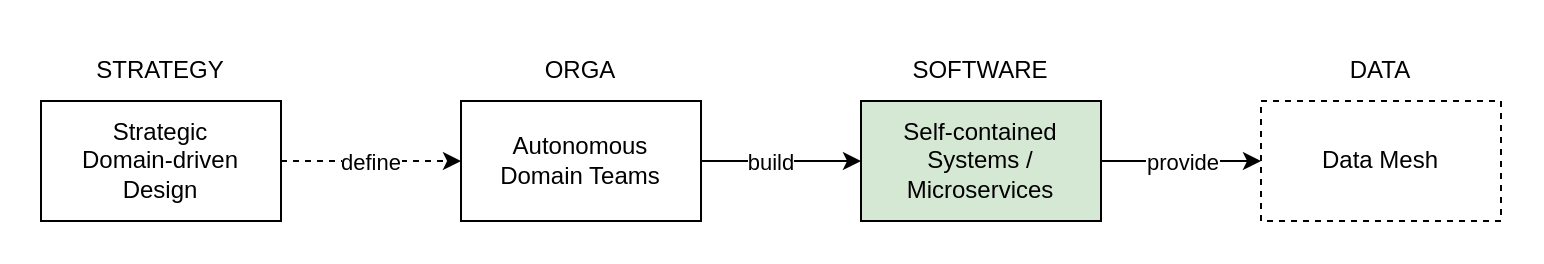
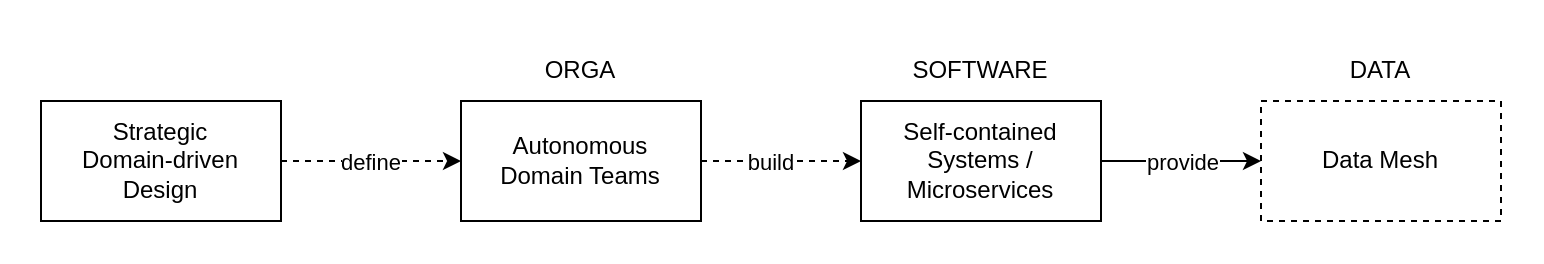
- <mxCell id="12" value="STRATEGY" style="text;html=1;strokeColor=none;fillColor=none;align=center;verticalAlign=middle;whiteSpace=wrap;rounded=0;" vertex="1" parent="1"><mxGeometry x="50" y="20" width="60" height="30" as="geometry" /></mxCell>
- <mxCell id="5" value="" style="edgeStyle=orthogonalEdgeStyle;rounded=0;orthogonalLoop=1;jettySize=auto;html=1;" edge="1" parent="1" source="7" target="10"><mxGeometry relative="1" as="geometry" /></mxCell>
+ <mxCell id="5" value="" style="edgeStyle=orthogonalEdgeStyle;rounded=0;orthogonalLoop=1;jettySize=auto;html=1;dashed=1;" edge="1" parent="1" source="7" target="10"><mxGeometry relative="1" as="geometry" /></mxCell>
- <mxCell id="10" value="Self-contained Systems /&lt;br&gt;Microservices" style="rounded=0;whiteSpace=wrap;html=1;fillColor=#d5e8d4;" vertex="1" parent="1"><mxGeometry x="430" y="50" width="120" height="60" as="geometry" /></mxCell>
+ <mxCell id="10" value="Self-contained Systems /&lt;br&gt;Microservices" style="rounded=0;whiteSpace=wrap;html=1;" vertex="1" parent="1"><mxGeometry x="430" y="50" width="120" height="60" as="geometry" /></mxCell>
